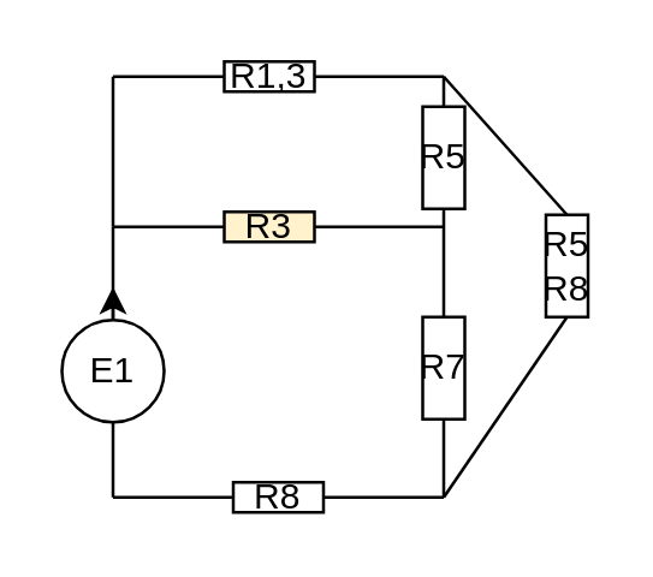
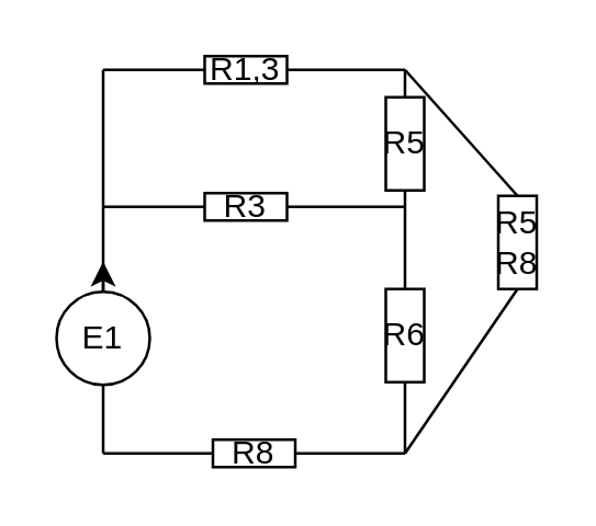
- <mxCell id="7" value="R3" style="rounded=0;whiteSpace=wrap;html=1;fillColor=#fff2cc;" vertex="1" parent="1"><mxGeometry x="74" y="70" width="30" height="10" as="geometry" /></mxCell>
+ <mxCell id="7" value="R3" style="rounded=0;whiteSpace=wrap;html=1;" vertex="1" parent="1"><mxGeometry x="74" y="70" width="30" height="10" as="geometry" /></mxCell>
- <mxCell id="19" value="R7" style="rounded=0;whiteSpace=wrap;html=1;" vertex="1" parent="1"><mxGeometry x="140" y="105" width="14" height="34" as="geometry" /></mxCell>
+ <mxCell id="19" value="R6" style="rounded=0;whiteSpace=wrap;html=1;" vertex="1" parent="1"><mxGeometry x="140" y="105" width="14" height="34" as="geometry" /></mxCell>
